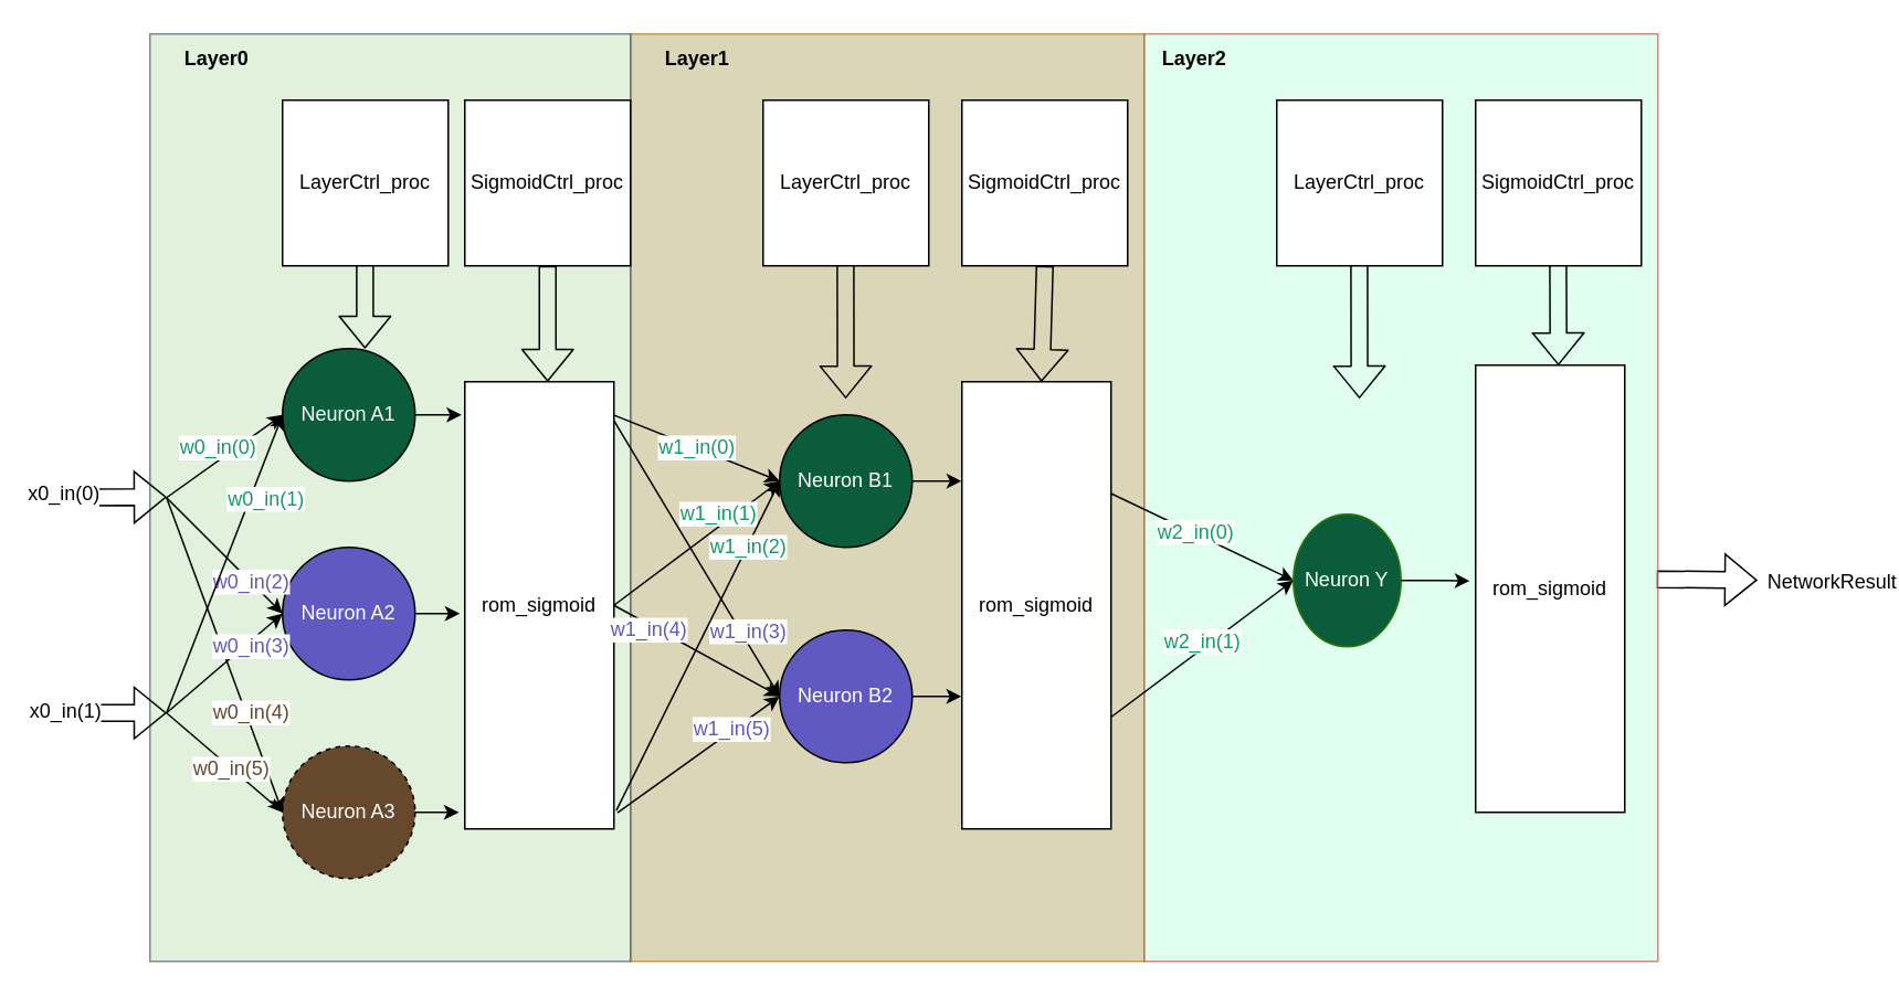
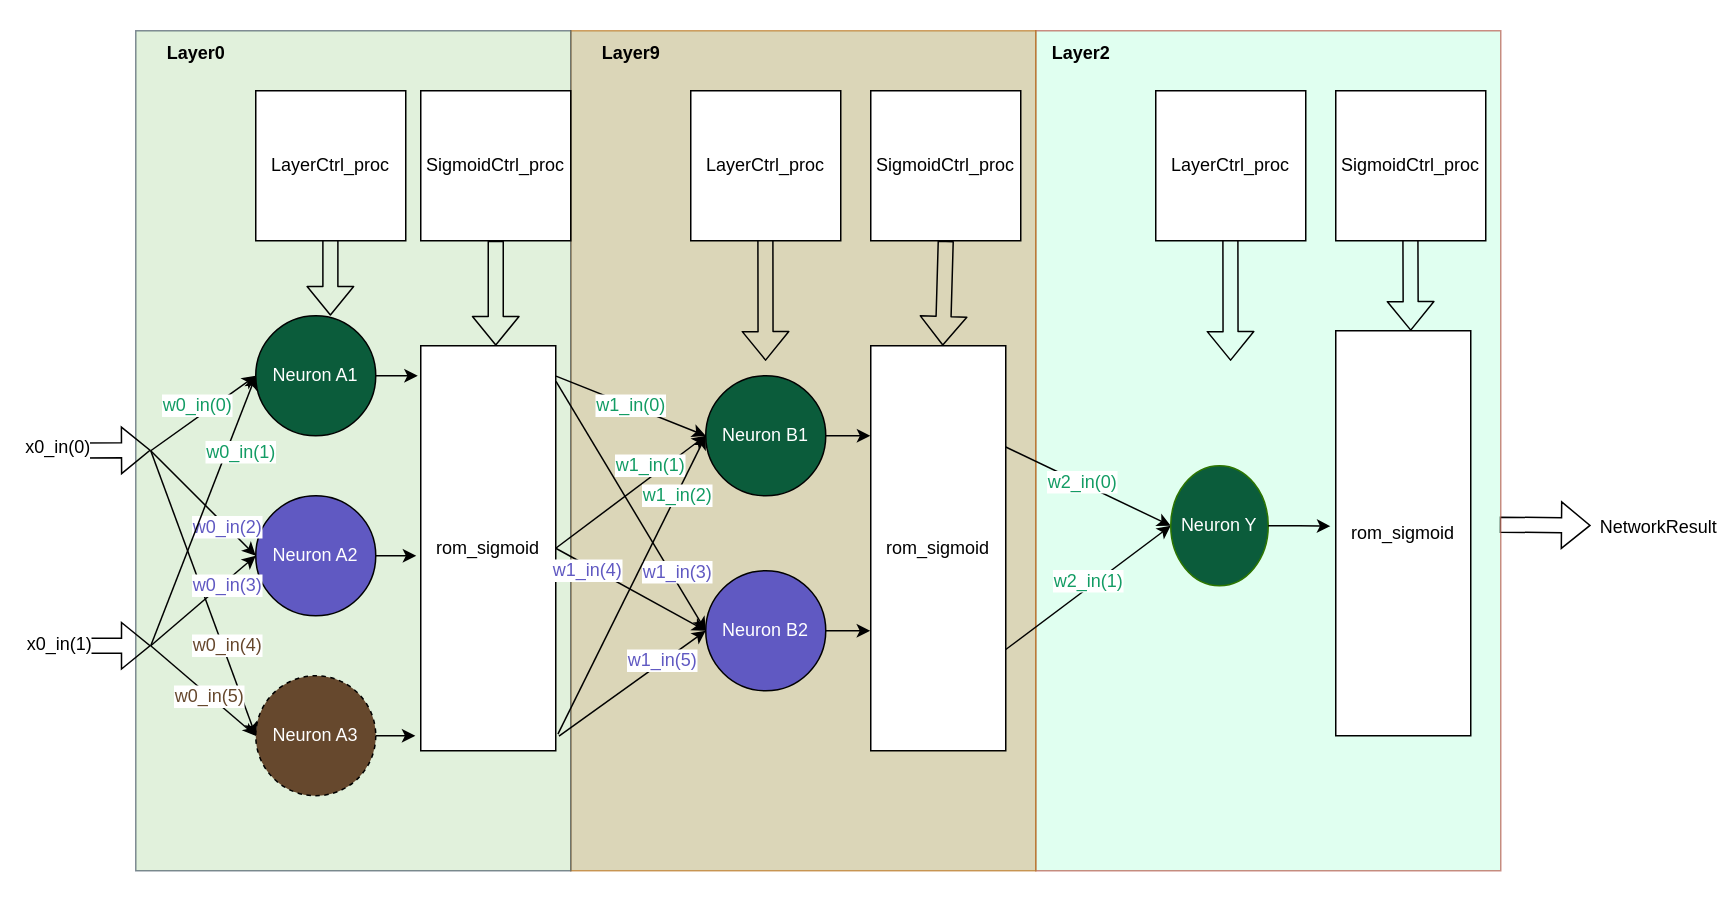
- <mxCell id="39" value="&lt;font color=&quot;#000000&quot;&gt;&lt;b&gt;Layer1&lt;/b&gt;&lt;/font&gt;" style="text;html=1;align=center;verticalAlign=middle;resizable=0;points=[];autosize=1;strokeColor=none;fillColor=none;" parent="1" vertex="1"><mxGeometry x="390" y="20" width="60" height="30" as="geometry" /></mxCell>
+ <mxCell id="39" value="&lt;font color=&quot;#000000&quot;&gt;&lt;b&gt;Layer9&lt;/b&gt;&lt;/font&gt;" style="text;html=1;align=center;verticalAlign=middle;resizable=0;points=[];autosize=1;strokeColor=none;fillColor=none;" parent="1" vertex="1"><mxGeometry x="390" y="20" width="60" height="30" as="geometry" /></mxCell>
